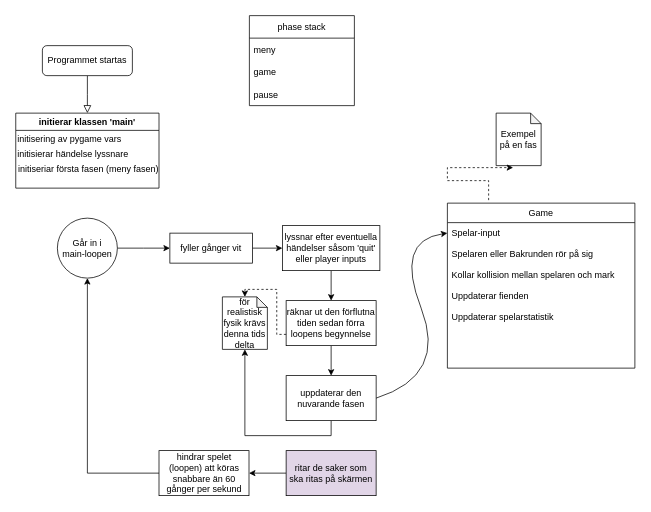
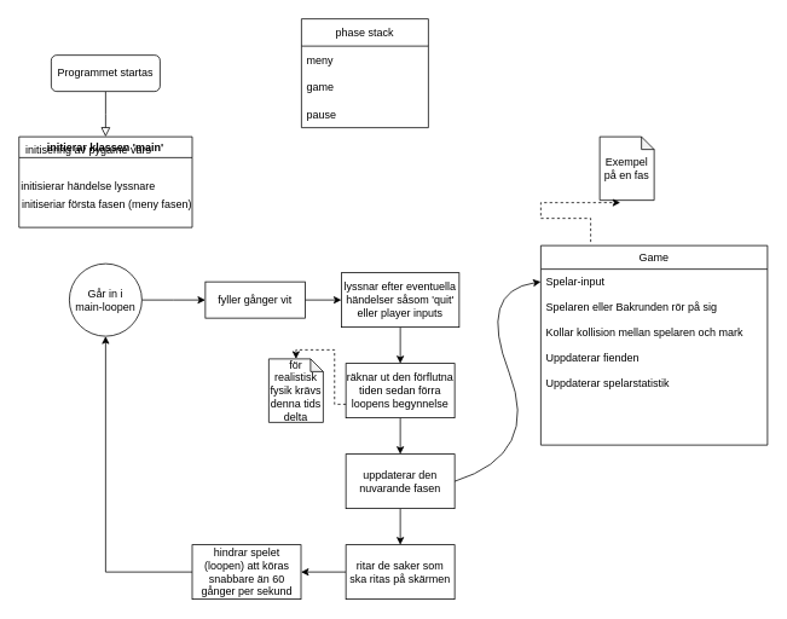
- <mxCell id="5" value="initisering av pygame vars" style="text;html=1;align=left;verticalAlign=middle;resizable=0;points=[];autosize=1;strokeColor=none;fillColor=none;" parent="4" vertex="1"><mxGeometry y="25" width="150" height="20" as="geometry" /></mxCell>
+ <mxCell id="5" value="initisering av pygame vars" style="text;html=1;align=left;verticalAlign=middle;resizable=0;points=[];autosize=1;strokeColor=none;fillColor=none;" parent="4" vertex="1"><mxGeometry x="5" y="5" width="150" height="20" as="geometry" /></mxCell>
- <mxCell id="18" style="edgeStyle=orthogonalEdgeStyle;rounded=0;orthogonalLoop=1;jettySize=auto;html=1;exitX=0.5;exitY=1;exitDx=0;exitDy=0;" parent="1" source="19" target="17" edge="1"><mxGeometry relative="1" as="geometry" /></mxCell>
+ <mxCell id="18" style="edgeStyle=orthogonalEdgeStyle;rounded=0;orthogonalLoop=1;jettySize=auto;html=1;exitX=0.5;exitY=1;exitDx=0;exitDy=0;entryX=0.5;entryY=0;entryDx=0;entryDy=0;" parent="1" source="19" target="21" edge="1"><mxGeometry relative="1" as="geometry" /></mxCell>
- <mxCell id="21" value="ritar de saker som ska ritas på skärmen" style="rounded=0;whiteSpace=wrap;html=1;align=center;fillColor=#e1d5e7;" parent="1" vertex="1"><mxGeometry x="381" y="600" width="120" height="60" as="geometry" /></mxCell>
+ <mxCell id="21" value="ritar de saker som ska ritas på skärmen" style="rounded=0;whiteSpace=wrap;html=1;align=center;" parent="1" vertex="1"><mxGeometry x="381" y="600" width="120" height="60" as="geometry" /></mxCell>
